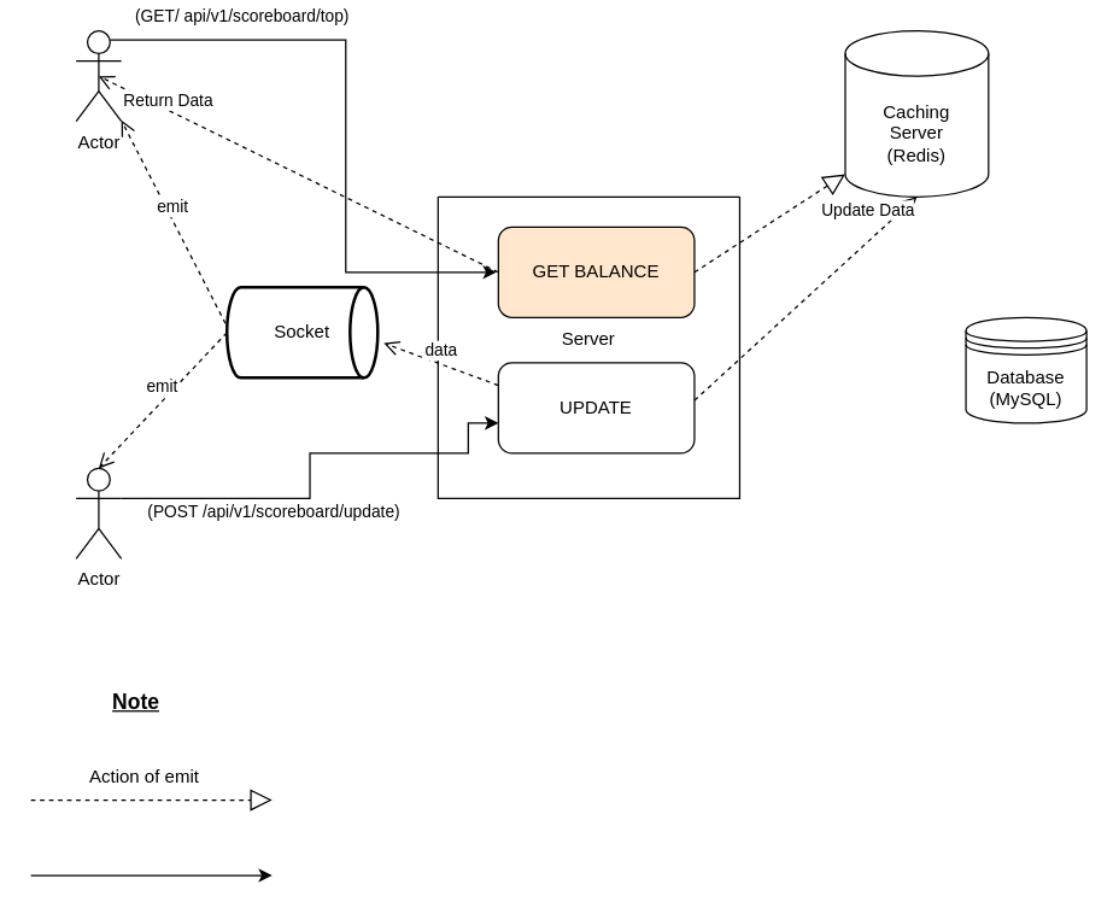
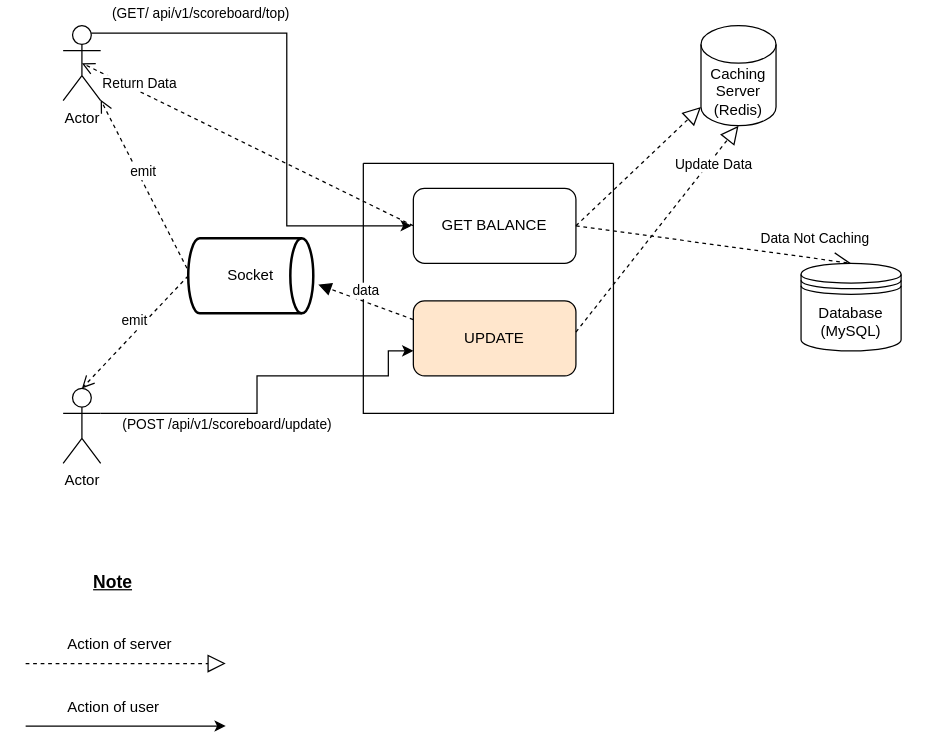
- <mxCell id="14" value="Caching&lt;br&gt;Server&lt;br&gt;(Redis)" style="shape=cylinder3;whiteSpace=wrap;html=1;boundedLbl=1;backgroundOutline=1;size=15;" vertex="1" parent="1"><mxGeometry x="560" y="20" width="95" height="110" as="geometry" /></mxCell>
+ <mxCell id="14" value="Caching&lt;br&gt;Server&lt;br&gt;(Redis)" style="shape=cylinder3;whiteSpace=wrap;html=1;boundedLbl=1;backgroundOutline=1;size=15;" vertex="1" parent="1"><mxGeometry x="560" y="20" width="60" height="80" as="geometry" /></mxCell>
- <mxCell id="3" value="GET BALANCE" style="rounded=1;whiteSpace=wrap;html=1;fillColor=#ffe6cc;" vertex="1" parent="2"><mxGeometry x="40" y="20" width="130" height="60" as="geometry" /></mxCell>
+ <mxCell id="3" value="GET BALANCE" style="rounded=1;whiteSpace=wrap;html=1;" vertex="1" parent="2"><mxGeometry x="40" y="20" width="130" height="60" as="geometry" /></mxCell>
+ <mxCell id="16" value="Data Not Caching" style="endArrow=open;endSize=12;dashed=1;html=1;rounded=0;entryX=0.5;entryY=0;entryDx=0;entryDy=0;exitX=1;exitY=0.5;exitDx=0;exitDy=0;" edge="1" parent="1" source="3" target="19"><mxGeometry x="0.721" y="16" width="160" relative="1" as="geometry"><mxPoint x="470" y="180" as="sourcePoint" /><mxPoint x="650" y="212.5" as="targetPoint" /><mxPoint as="offset" /></mxGeometry></mxCell>
- <mxCell id="5" value="Server" style="text;html=1;align=center;verticalAlign=middle;whiteSpace=wrap;rounded=0;" vertex="1" parent="2"><mxGeometry x="70" y="80" width="60" height="30" as="geometry" /></mxCell>
- <mxCell id="21" value="data" style="html=1;verticalAlign=bottom;endArrow=open;dashed=1;endSize=8;curved=0;rounded=0;exitX=0;exitY=0.25;exitDx=0;exitDy=0;entryX=1.04;entryY=0.617;entryDx=0;entryDy=0;entryPerimeter=0;" edge="1" parent="1" source="4" target="20"><mxGeometry x="-0.01" relative="1" as="geometry"><mxPoint x="460" y="360" as="sourcePoint" /><mxPoint x="380" y="360" as="targetPoint" /><mxPoint as="offset" /></mxGeometry></mxCell>
+ <mxCell id="21" value="data" style="html=1;verticalAlign=bottom;endArrow=block;dashed=1;endSize=8;curved=0;rounded=0;exitX=0;exitY=0.25;exitDx=0;exitDy=0;entryX=1.04;entryY=0.617;entryDx=0;entryDy=0;entryPerimeter=0;" edge="1" parent="1" source="4" target="20"><mxGeometry x="-0.01" relative="1" as="geometry"><mxPoint x="460" y="360" as="sourcePoint" /><mxPoint x="380" y="360" as="targetPoint" /><mxPoint as="offset" /></mxGeometry></mxCell>
- <mxCell id="4" value="UPDATE" style="rounded=1;whiteSpace=wrap;html=1;" vertex="1" parent="2"><mxGeometry x="40" y="110" width="130" height="60" as="geometry" /></mxCell>
+ <mxCell id="4" value="UPDATE" style="rounded=1;whiteSpace=wrap;html=1;fillColor=#ffe6cc;" vertex="1" parent="2"><mxGeometry x="40" y="110" width="130" height="60" as="geometry" /></mxCell>
- <mxCell id="27" value="Action of emit" style="text;html=1;align=center;verticalAlign=middle;resizable=0;points=[];autosize=1;strokeColor=none;fillColor=none;" vertex="1" parent="1"><mxGeometry x="40" y="500" width="110" height="30" as="geometry" /></mxCell>
+ <mxCell id="27" value="Action of server" style="text;html=1;align=center;verticalAlign=middle;resizable=0;points=[];autosize=1;strokeColor=none;fillColor=none;" vertex="1" parent="1"><mxGeometry x="40" y="500" width="110" height="30" as="geometry" /></mxCell>
+ <mxCell id="29" value="Action of user" style="text;html=1;align=center;verticalAlign=middle;resizable=0;points=[];autosize=1;strokeColor=none;fillColor=none;" vertex="1" parent="1"><mxGeometry x="40" y="550" width="100" height="30" as="geometry" /></mxCell>
